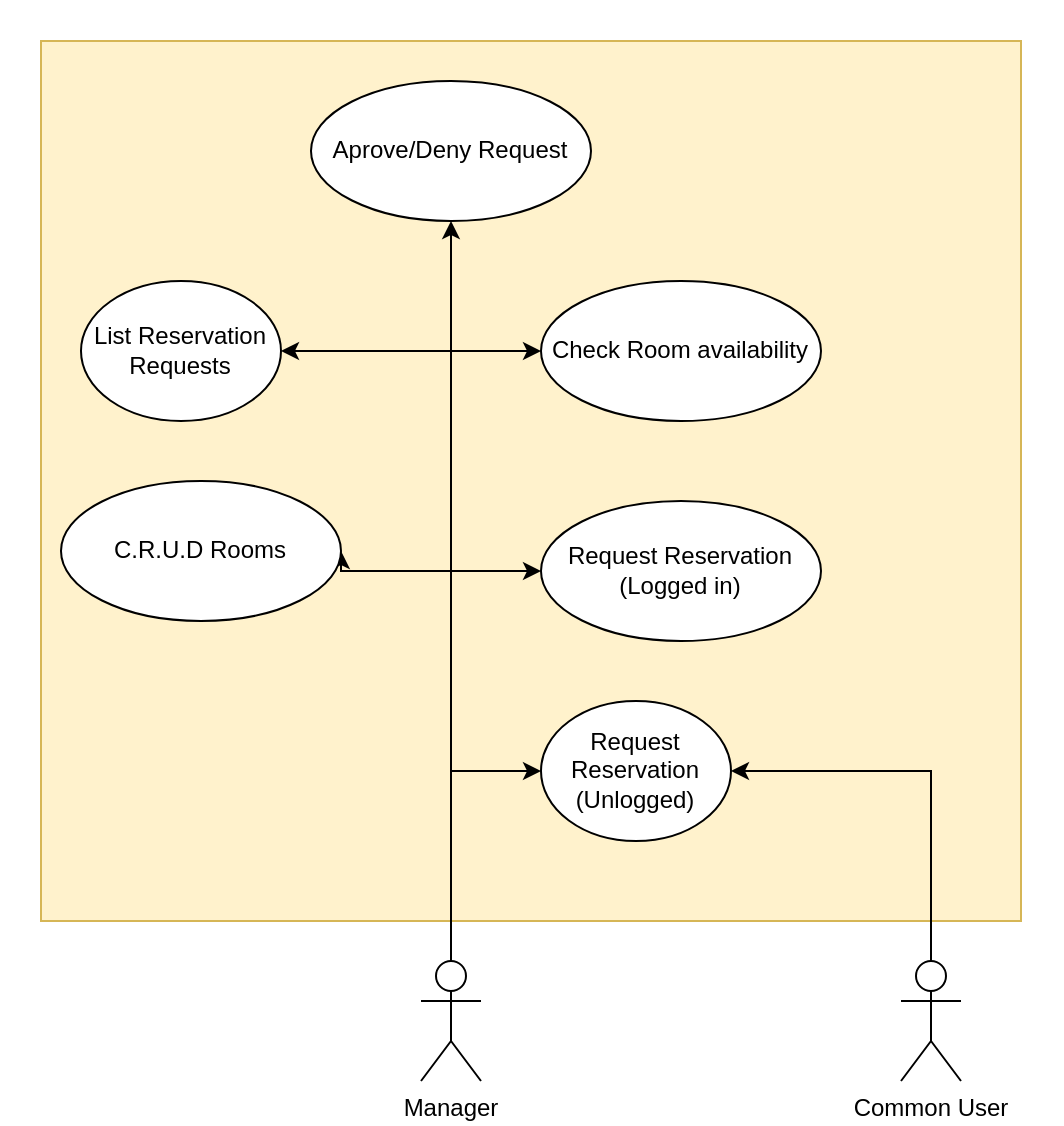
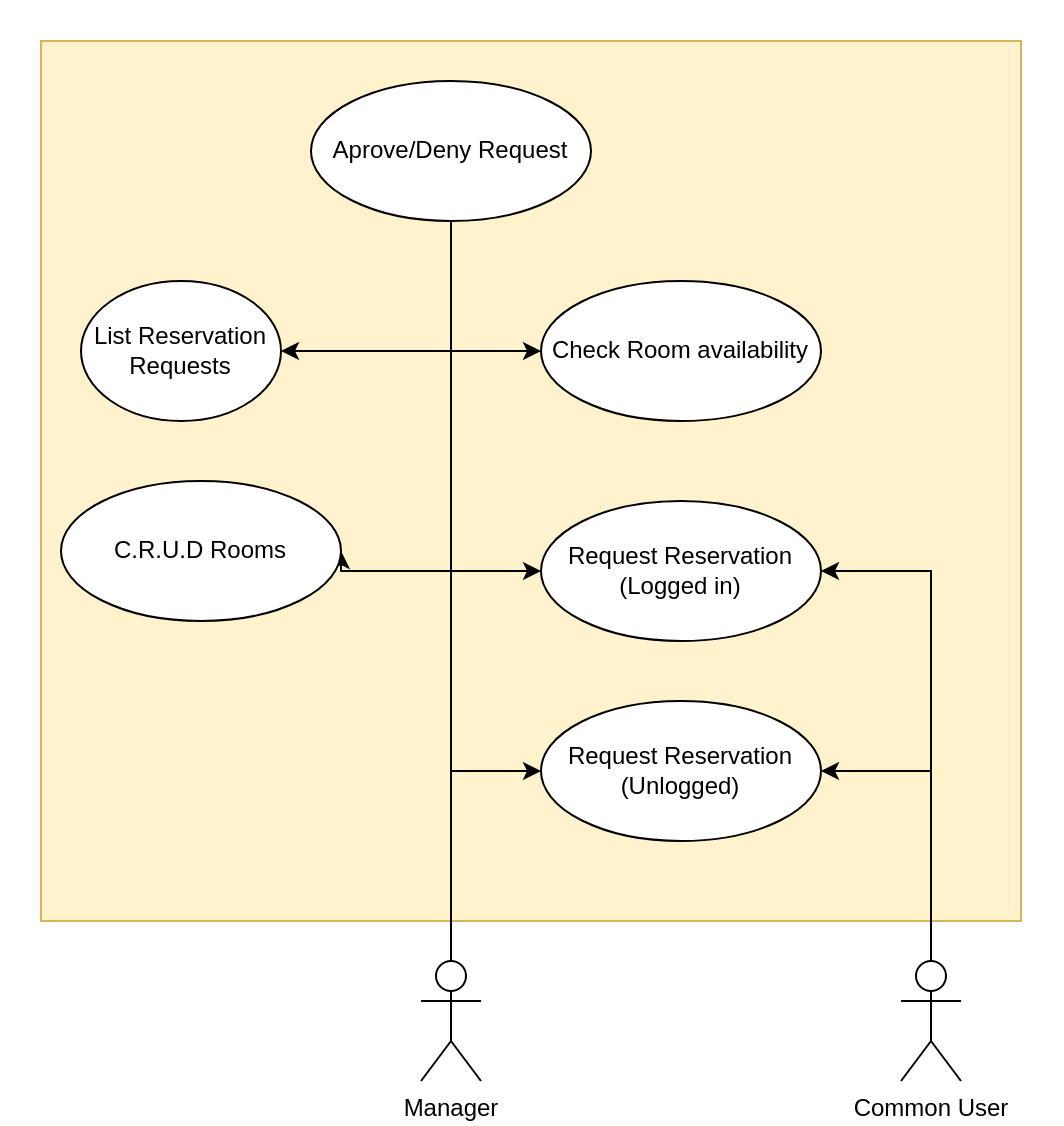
- <mxCell id="3" style="edgeStyle=orthogonalEdgeStyle;rounded=0;orthogonalLoop=1;jettySize=auto;html=1;entryX=0.5;entryY=1;entryDx=0;entryDy=0;" parent="1" source="9" target="16" edge="1"><mxGeometry relative="1" as="geometry"><Array as="points" /></mxGeometry></mxCell>
+ <mxCell id="3" style="edgeStyle=orthogonalEdgeStyle;rounded=0;orthogonalLoop=1;jettySize=auto;html=1;entryX=0.5;entryY=1;entryDx=0;entryDy=0;endArrow=none;" parent="1" source="9" target="16" edge="1"><mxGeometry relative="1" as="geometry"><Array as="points" /></mxGeometry></mxCell>
+ <mxCell id="10" style="edgeStyle=orthogonalEdgeStyle;rounded=0;orthogonalLoop=1;jettySize=auto;html=1;entryX=1;entryY=0.5;entryDx=0;entryDy=0;" parent="1" source="12" target="17" edge="1"><mxGeometry relative="1" as="geometry"><Array as="points"><mxPoint x="465" y="285" /></Array></mxGeometry></mxCell>
- <mxCell id="18" value="Request Reservation&lt;div&gt;(Unlogged)&lt;/div&gt;" style="ellipse;whiteSpace=wrap;html=1;" parent="1" vertex="1"><mxGeometry x="270" y="350" width="95" height="70" as="geometry" /></mxCell>
+ <mxCell id="18" value="Request Reservation&lt;div&gt;(Unlogged)&lt;/div&gt;" style="ellipse;whiteSpace=wrap;html=1;" parent="1" vertex="1"><mxGeometry x="270" y="350" width="140" height="70" as="geometry" /></mxCell>
